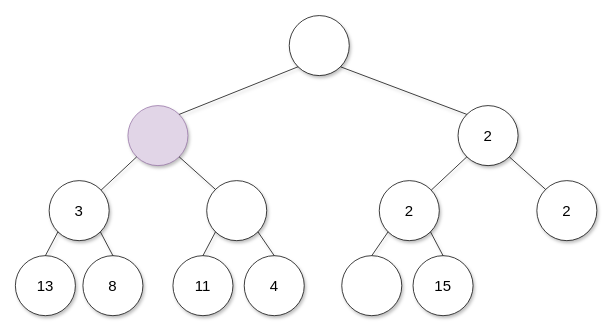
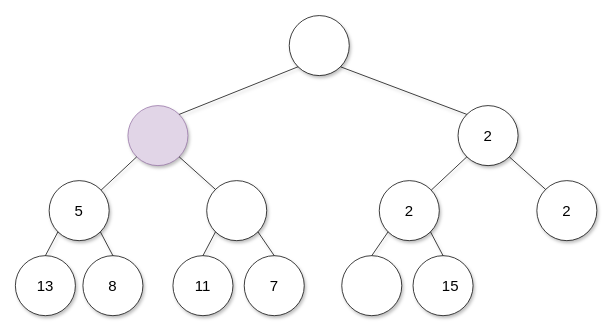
- <mxCell id="8" value="3" style="text;html=1;strokeColor=none;fillColor=none;align=center;verticalAlign=middle;whiteSpace=wrap;rounded=0;fontSize=20;shadow=1;sketch=0;" vertex="1" parent="1"><mxGeometry x="85" y="270" width="40" height="20" as="geometry" /></mxCell>
+ <mxCell id="8" value="5" style="text;html=1;strokeColor=none;fillColor=none;align=center;verticalAlign=middle;whiteSpace=wrap;rounded=0;fontSize=20;shadow=1;sketch=0;" vertex="1" parent="1"><mxGeometry x="85" y="270" width="40" height="20" as="geometry" /></mxCell>
- <mxCell id="29" value="4" style="text;html=1;align=center;verticalAlign=middle;whiteSpace=wrap;rounded=0;fontSize=20;shadow=1;sketch=0;" vertex="1" parent="1"><mxGeometry x="345" y="370" width="40" height="20" as="geometry" /></mxCell>
+ <mxCell id="29" value="7" style="text;html=1;align=center;verticalAlign=middle;whiteSpace=wrap;rounded=0;fontSize=20;shadow=1;sketch=0;" vertex="1" parent="1"><mxGeometry x="345" y="370" width="40" height="20" as="geometry" /></mxCell>
- <mxCell id="33" value="15" style="text;html=1;align=center;verticalAlign=middle;whiteSpace=wrap;rounded=0;fontSize=20;shadow=1;sketch=0;" vertex="1" parent="1"><mxGeometry x="570" y="370" width="40" height="20" as="geometry" /></mxCell>
+ <mxCell id="33" value="15" style="text;html=1;align=center;verticalAlign=middle;whiteSpace=wrap;rounded=0;fontSize=20;shadow=1;sketch=0;" vertex="1" parent="1"><mxGeometry x="580" y="370" width="40" height="20" as="geometry" /></mxCell>
